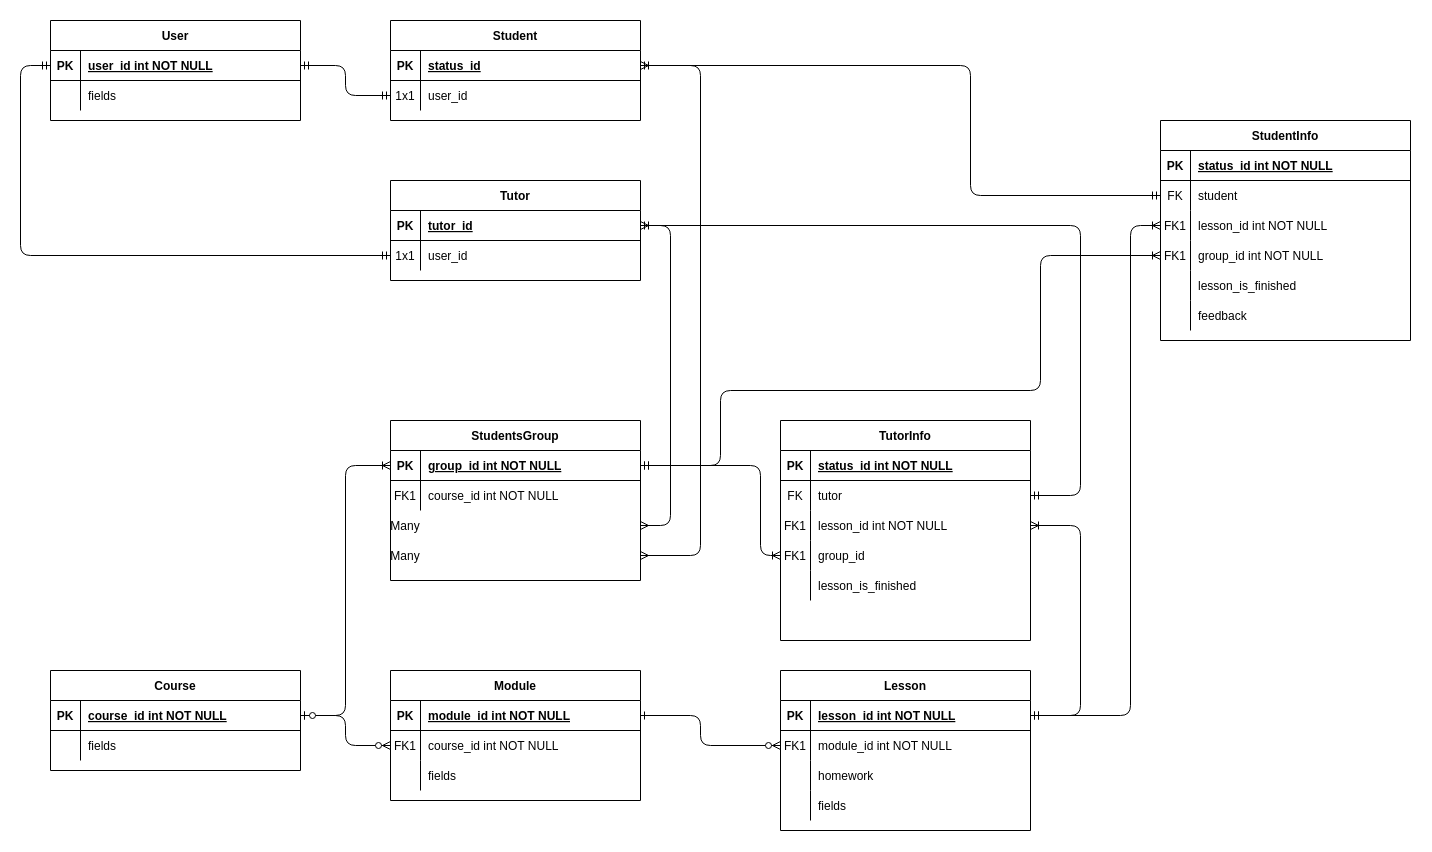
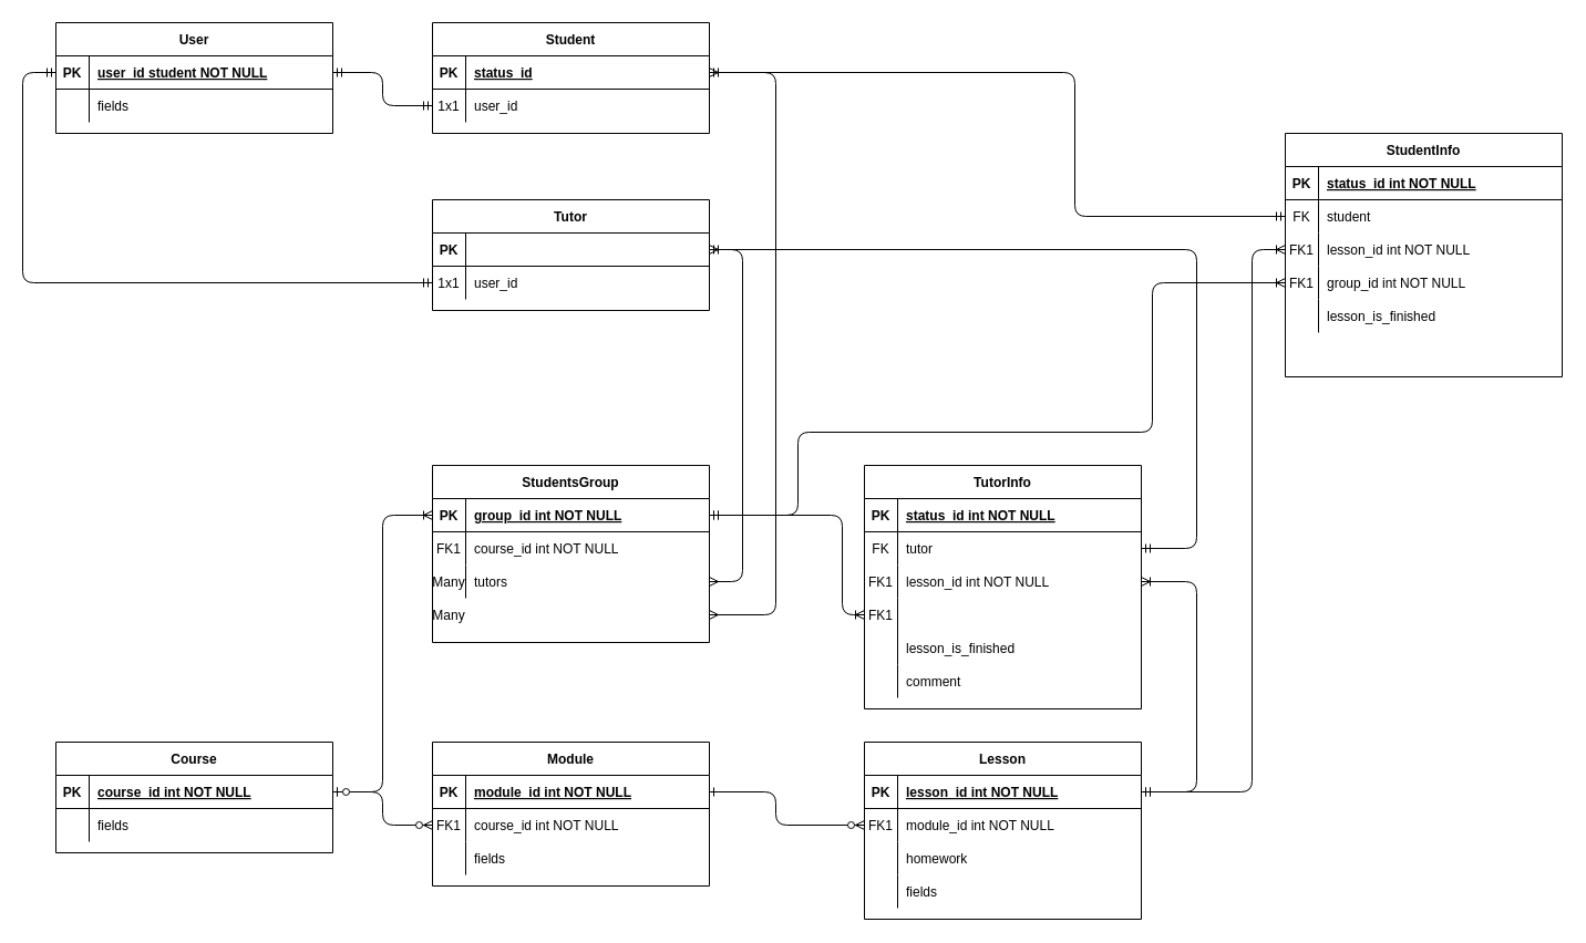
- <mxCell id="37" value="user_id int NOT NULL " style="shape=partialRectangle;overflow=hidden;connectable=0;fillColor=none;top=0;left=0;bottom=0;right=0;align=left;spacingLeft=6;fontStyle=5;" parent="35" vertex="1"><mxGeometry x="30" width="220" height="30" as="geometry" /></mxCell>
+ <mxCell id="37" value="user_id student NOT NULL " style="shape=partialRectangle;overflow=hidden;connectable=0;fillColor=none;top=0;left=0;bottom=0;right=0;align=left;spacingLeft=6;fontStyle=5;" parent="35" vertex="1"><mxGeometry x="30" width="220" height="30" as="geometry" /></mxCell>
- <mxCell id="52" value="tutor_id" style="shape=partialRectangle;connectable=0;fillColor=none;top=0;left=0;bottom=0;right=0;align=left;spacingLeft=6;fontStyle=5;overflow=hidden;" parent="50" vertex="1"><mxGeometry x="30" width="220" height="30" as="geometry" /></mxCell>
- <mxCell id="109" value="feedback" style="shape=partialRectangle;overflow=hidden;connectable=0;fillColor=none;top=0;left=0;bottom=0;right=0;align=left;spacingLeft=6;" parent="107" vertex="1"><mxGeometry x="30" width="220" height="30" as="geometry" /></mxCell>
+ <mxCell id="66" value="tutors" style="shape=partialRectangle;overflow=hidden;connectable=0;fillColor=none;top=0;left=0;bottom=0;right=0;align=left;spacingLeft=6;" parent="64" vertex="1"><mxGeometry x="30" width="220" height="30" as="geometry" /></mxCell>
- <mxCell id="84" value="group_id" style="shape=partialRectangle;overflow=hidden;connectable=0;fillColor=none;top=0;left=0;bottom=0;right=0;align=left;spacingLeft=6;" vertex="1" parent="82"><mxGeometry x="30" width="220" height="30" as="geometry" /></mxCell>
+ <mxCell id="90" value="comment" style="shape=partialRectangle;overflow=hidden;connectable=0;fillColor=none;top=0;left=0;bottom=0;right=0;align=left;spacingLeft=6;" parent="88" vertex="1"><mxGeometry x="30" width="220" height="30" as="geometry" /></mxCell>
